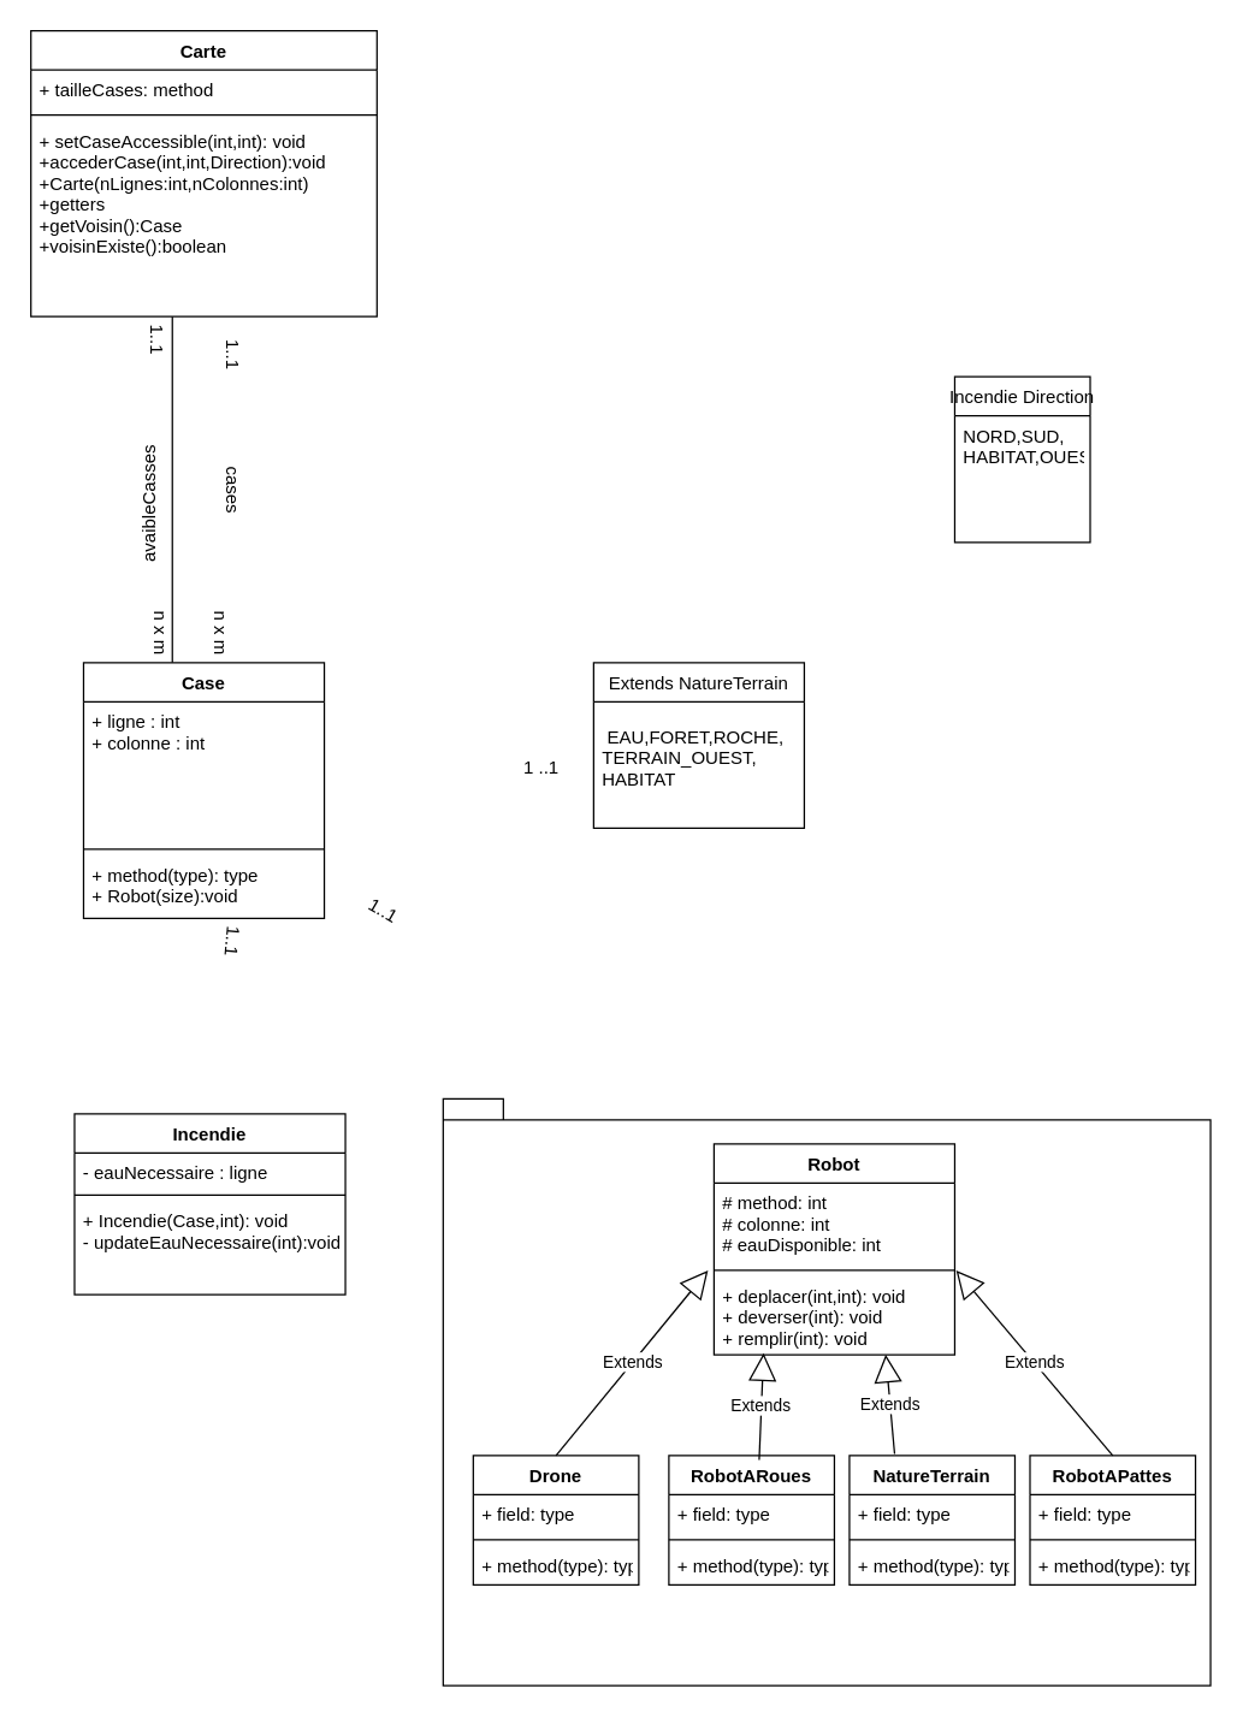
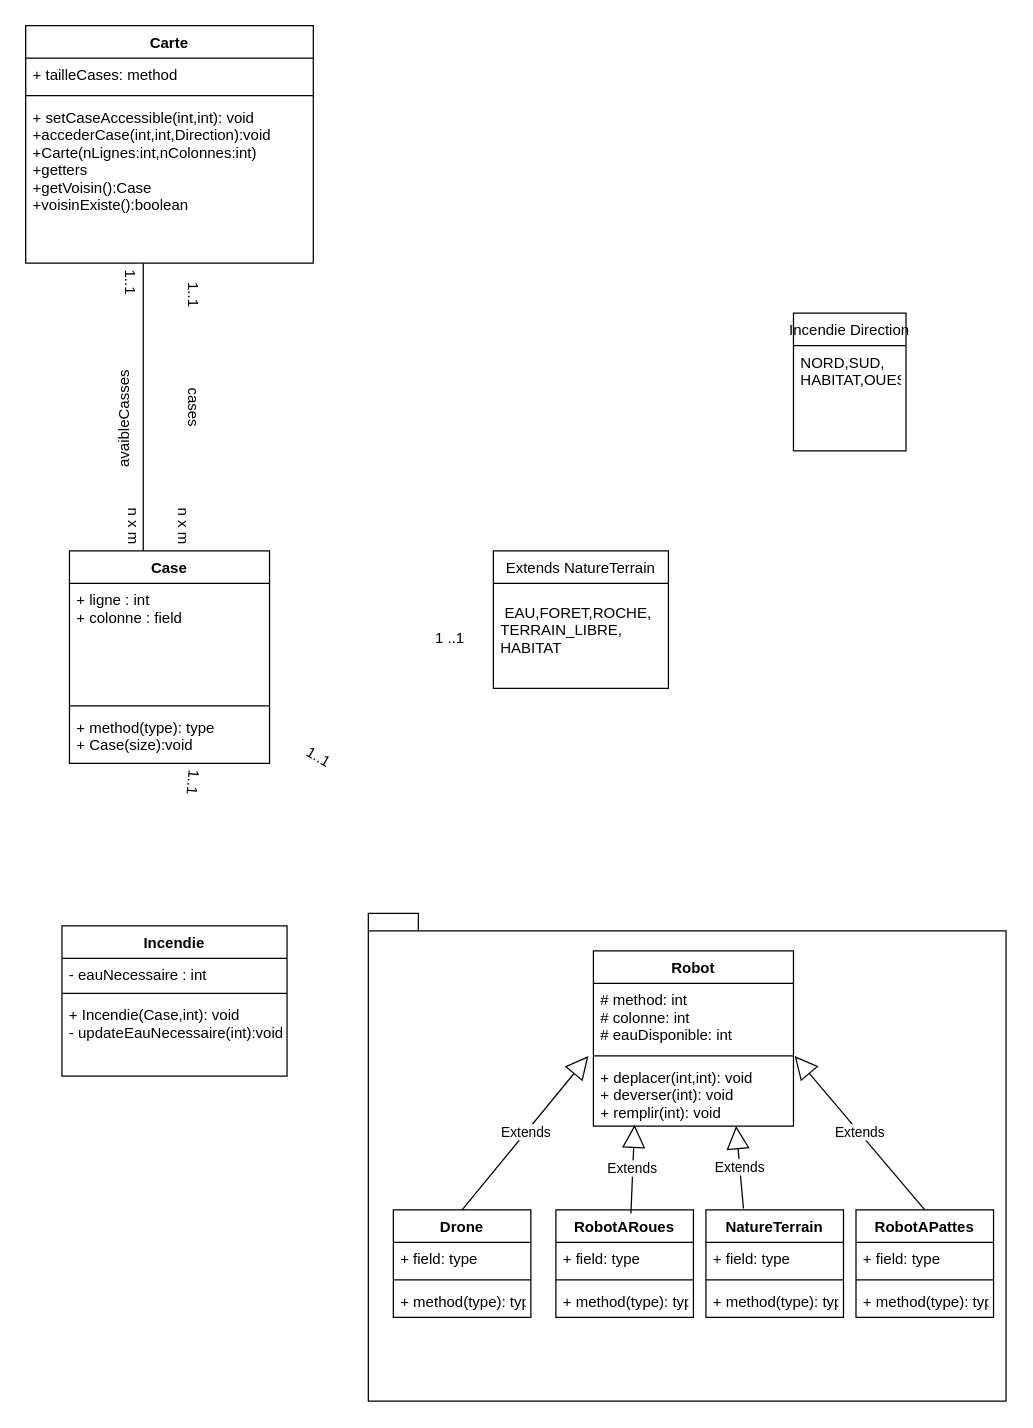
- <mxCell id="7" value="+ ligne : int&#10;+ colonne : int&#10;" style="text;strokeColor=none;fillColor=none;align=left;verticalAlign=top;spacingLeft=4;spacingRight=4;overflow=hidden;rotatable=0;points=[[0,0.5],[1,0.5]];portConstraint=eastwest;" vertex="1" parent="6"><mxGeometry y="26" width="160" height="94" as="geometry" /></mxCell>
+ <mxCell id="7" value="+ ligne : int&#10;+ colonne : field&#10;" style="text;strokeColor=none;fillColor=none;align=left;verticalAlign=top;spacingLeft=4;spacingRight=4;overflow=hidden;rotatable=0;points=[[0,0.5],[1,0.5]];portConstraint=eastwest;" vertex="1" parent="6"><mxGeometry y="26" width="160" height="94" as="geometry" /></mxCell>
- <mxCell id="11" value=" EAU,FORET,ROCHE, &#10;TERRAIN_OUEST,&#10;HABITAT&#10;" style="text;strokeColor=none;fillColor=none;align=left;verticalAlign=top;spacingLeft=4;spacingRight=4;overflow=hidden;rotatable=0;points=[[0,0.5],[1,0.5]];portConstraint=eastwest;" vertex="1" parent="1"><mxGeometry x="394" y="476" width="140" height="84" as="geometry" /></mxCell>
+ <mxCell id="11" value=" EAU,FORET,ROCHE, &#10;TERRAIN_LIBRE,&#10;HABITAT&#10;" style="text;strokeColor=none;fillColor=none;align=left;verticalAlign=top;spacingLeft=4;spacingRight=4;overflow=hidden;rotatable=0;points=[[0,0.5],[1,0.5]];portConstraint=eastwest;" vertex="1" parent="1"><mxGeometry x="394" y="476" width="140" height="84" as="geometry" /></mxCell>
- <mxCell id="9" value="+ method(type): type&#10;+ Robot(size):void&#10;" style="text;strokeColor=none;fillColor=none;align=left;verticalAlign=top;spacingLeft=4;spacingRight=4;overflow=hidden;rotatable=0;points=[[0,0.5],[1,0.5]];portConstraint=eastwest;" vertex="1" parent="6"><mxGeometry y="128" width="160" height="42" as="geometry" /></mxCell>
+ <mxCell id="9" value="+ method(type): type&#10;+ Case(size):void&#10;" style="text;strokeColor=none;fillColor=none;align=left;verticalAlign=top;spacingLeft=4;spacingRight=4;overflow=hidden;rotatable=0;points=[[0,0.5],[1,0.5]];portConstraint=eastwest;" vertex="1" parent="6"><mxGeometry y="128" width="160" height="42" as="geometry" /></mxCell>
- <mxCell id="14" value="- eauNecessaire : ligne&#10;&#10;" style="text;strokeColor=none;fillColor=none;align=left;verticalAlign=top;spacingLeft=4;spacingRight=4;overflow=hidden;rotatable=0;points=[[0,0.5],[1,0.5]];portConstraint=eastwest;" vertex="1" parent="13"><mxGeometry y="26" width="180" height="24" as="geometry" /></mxCell>
+ <mxCell id="14" value="- eauNecessaire : int&#10;&#10;" style="text;strokeColor=none;fillColor=none;align=left;verticalAlign=top;spacingLeft=4;spacingRight=4;overflow=hidden;rotatable=0;points=[[0,0.5],[1,0.5]];portConstraint=eastwest;" vertex="1" parent="13"><mxGeometry y="26" width="180" height="24" as="geometry" /></mxCell>
